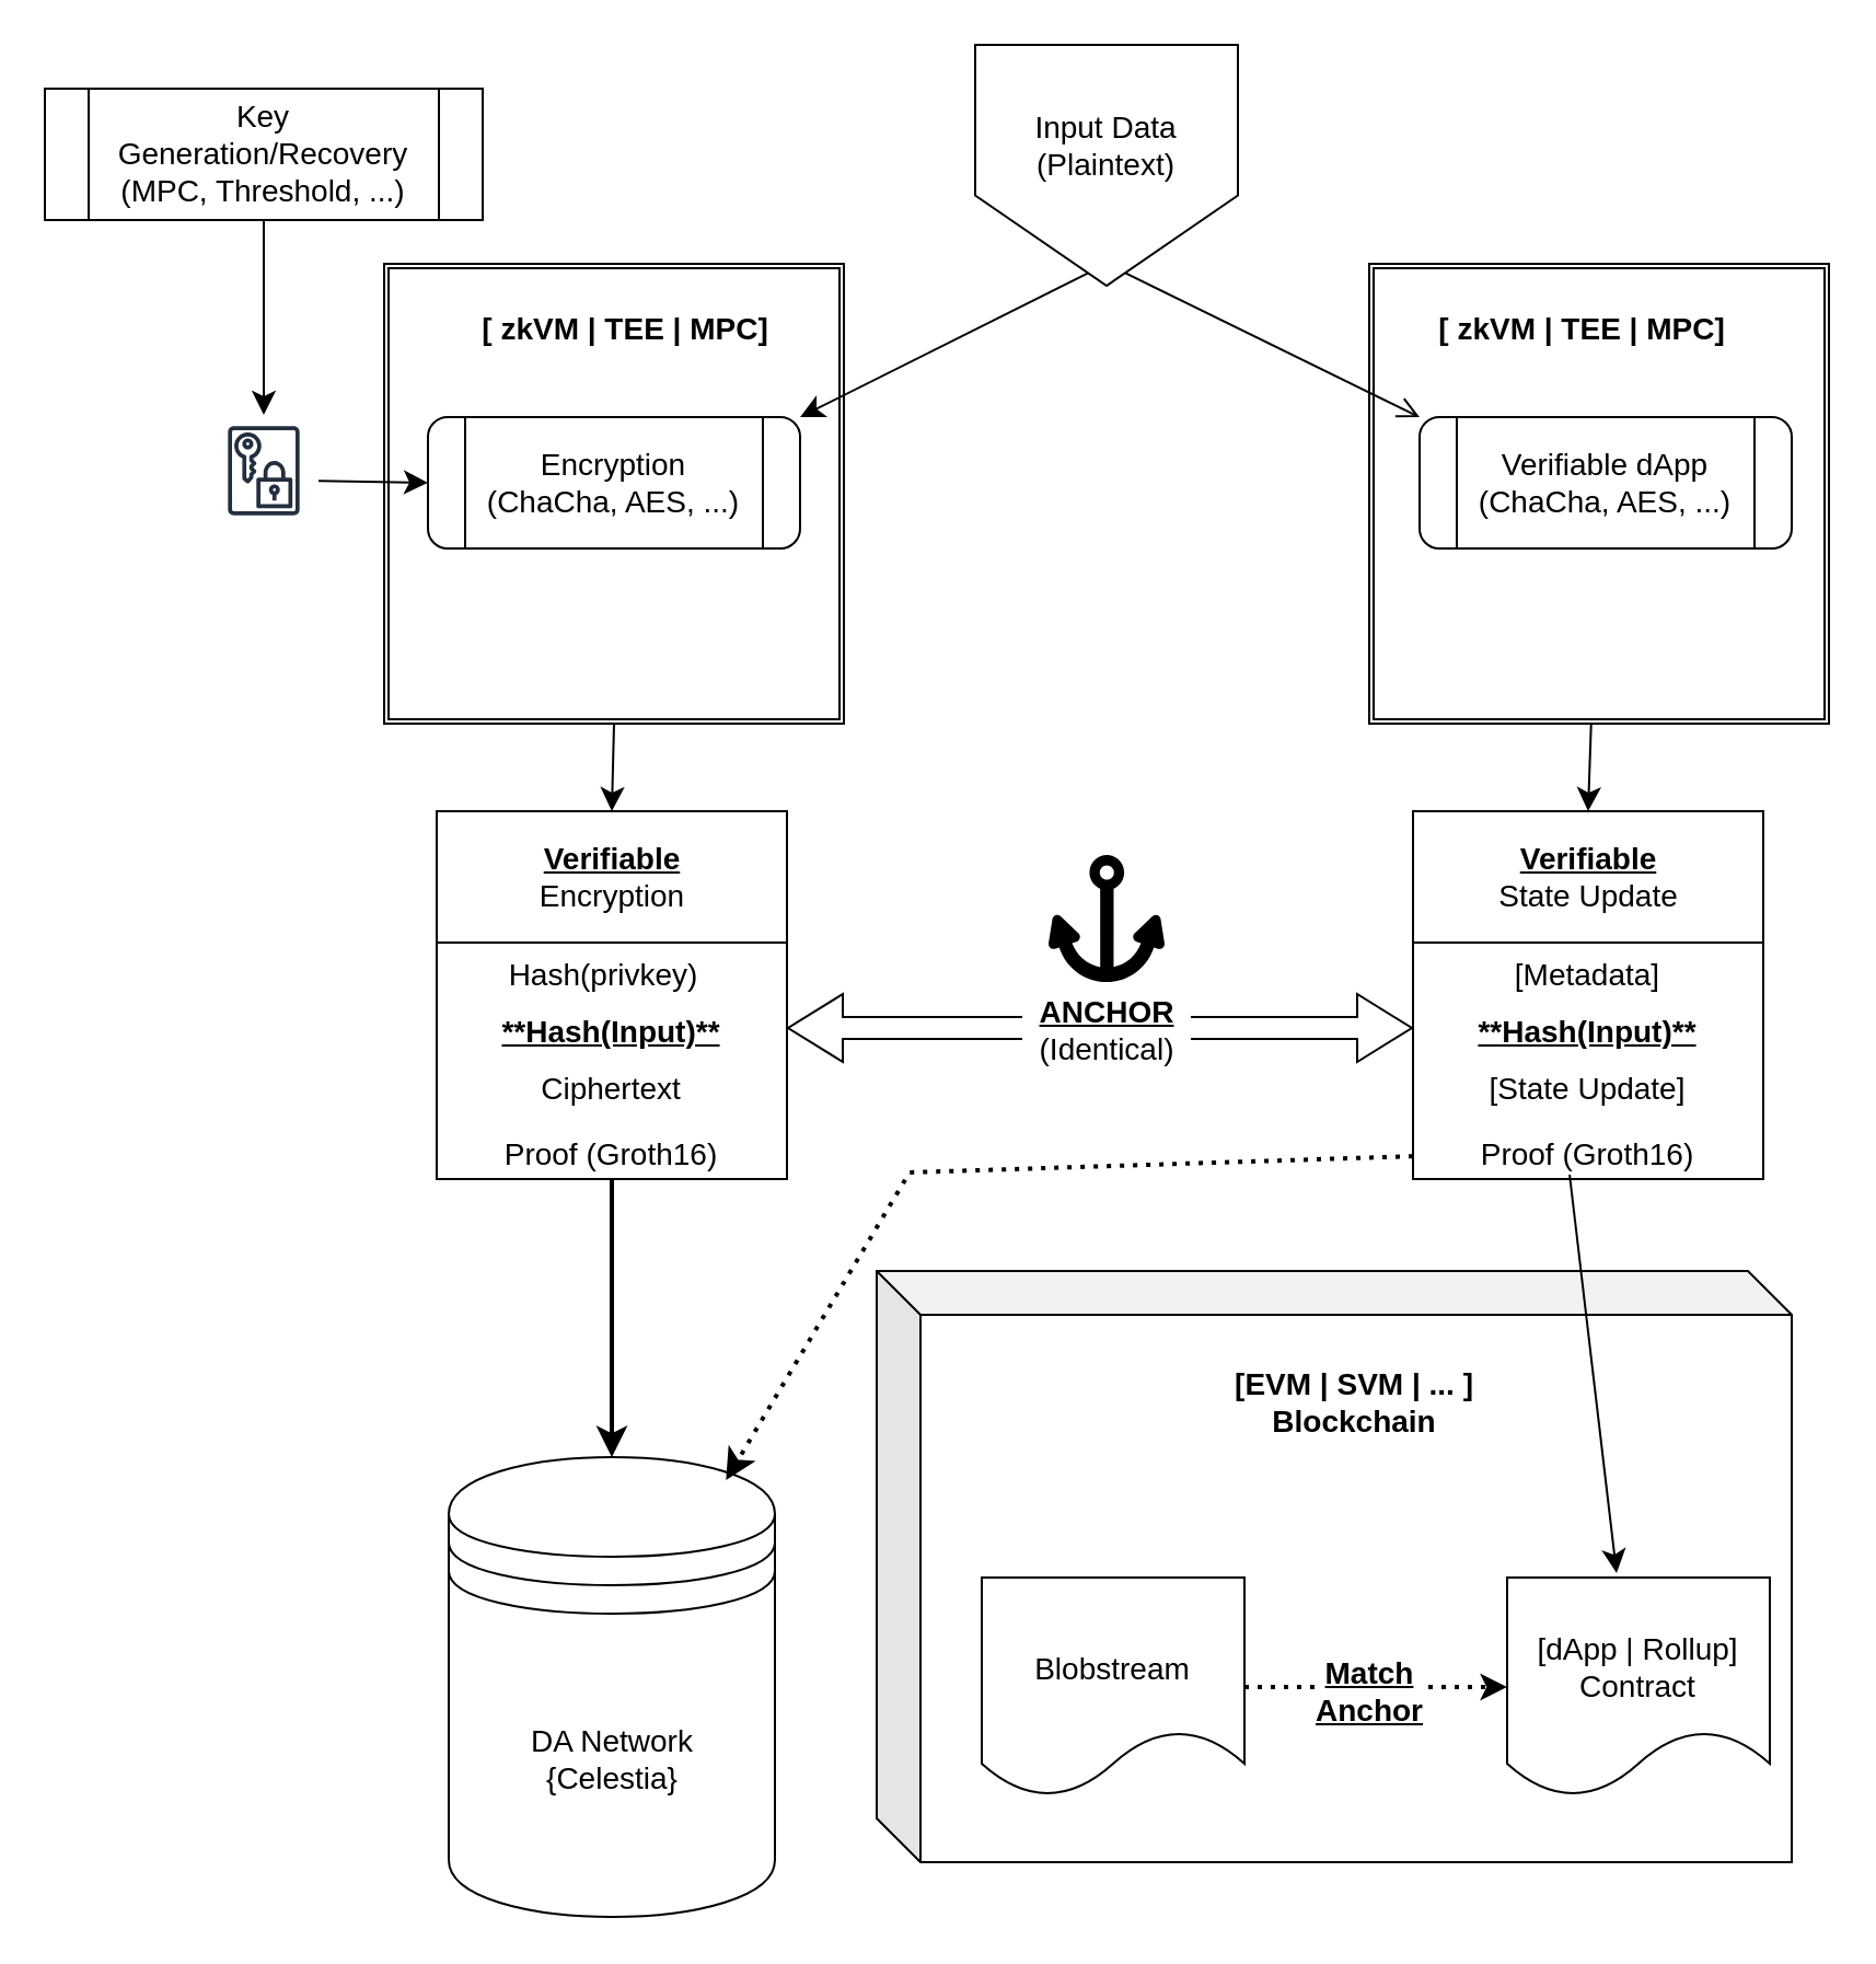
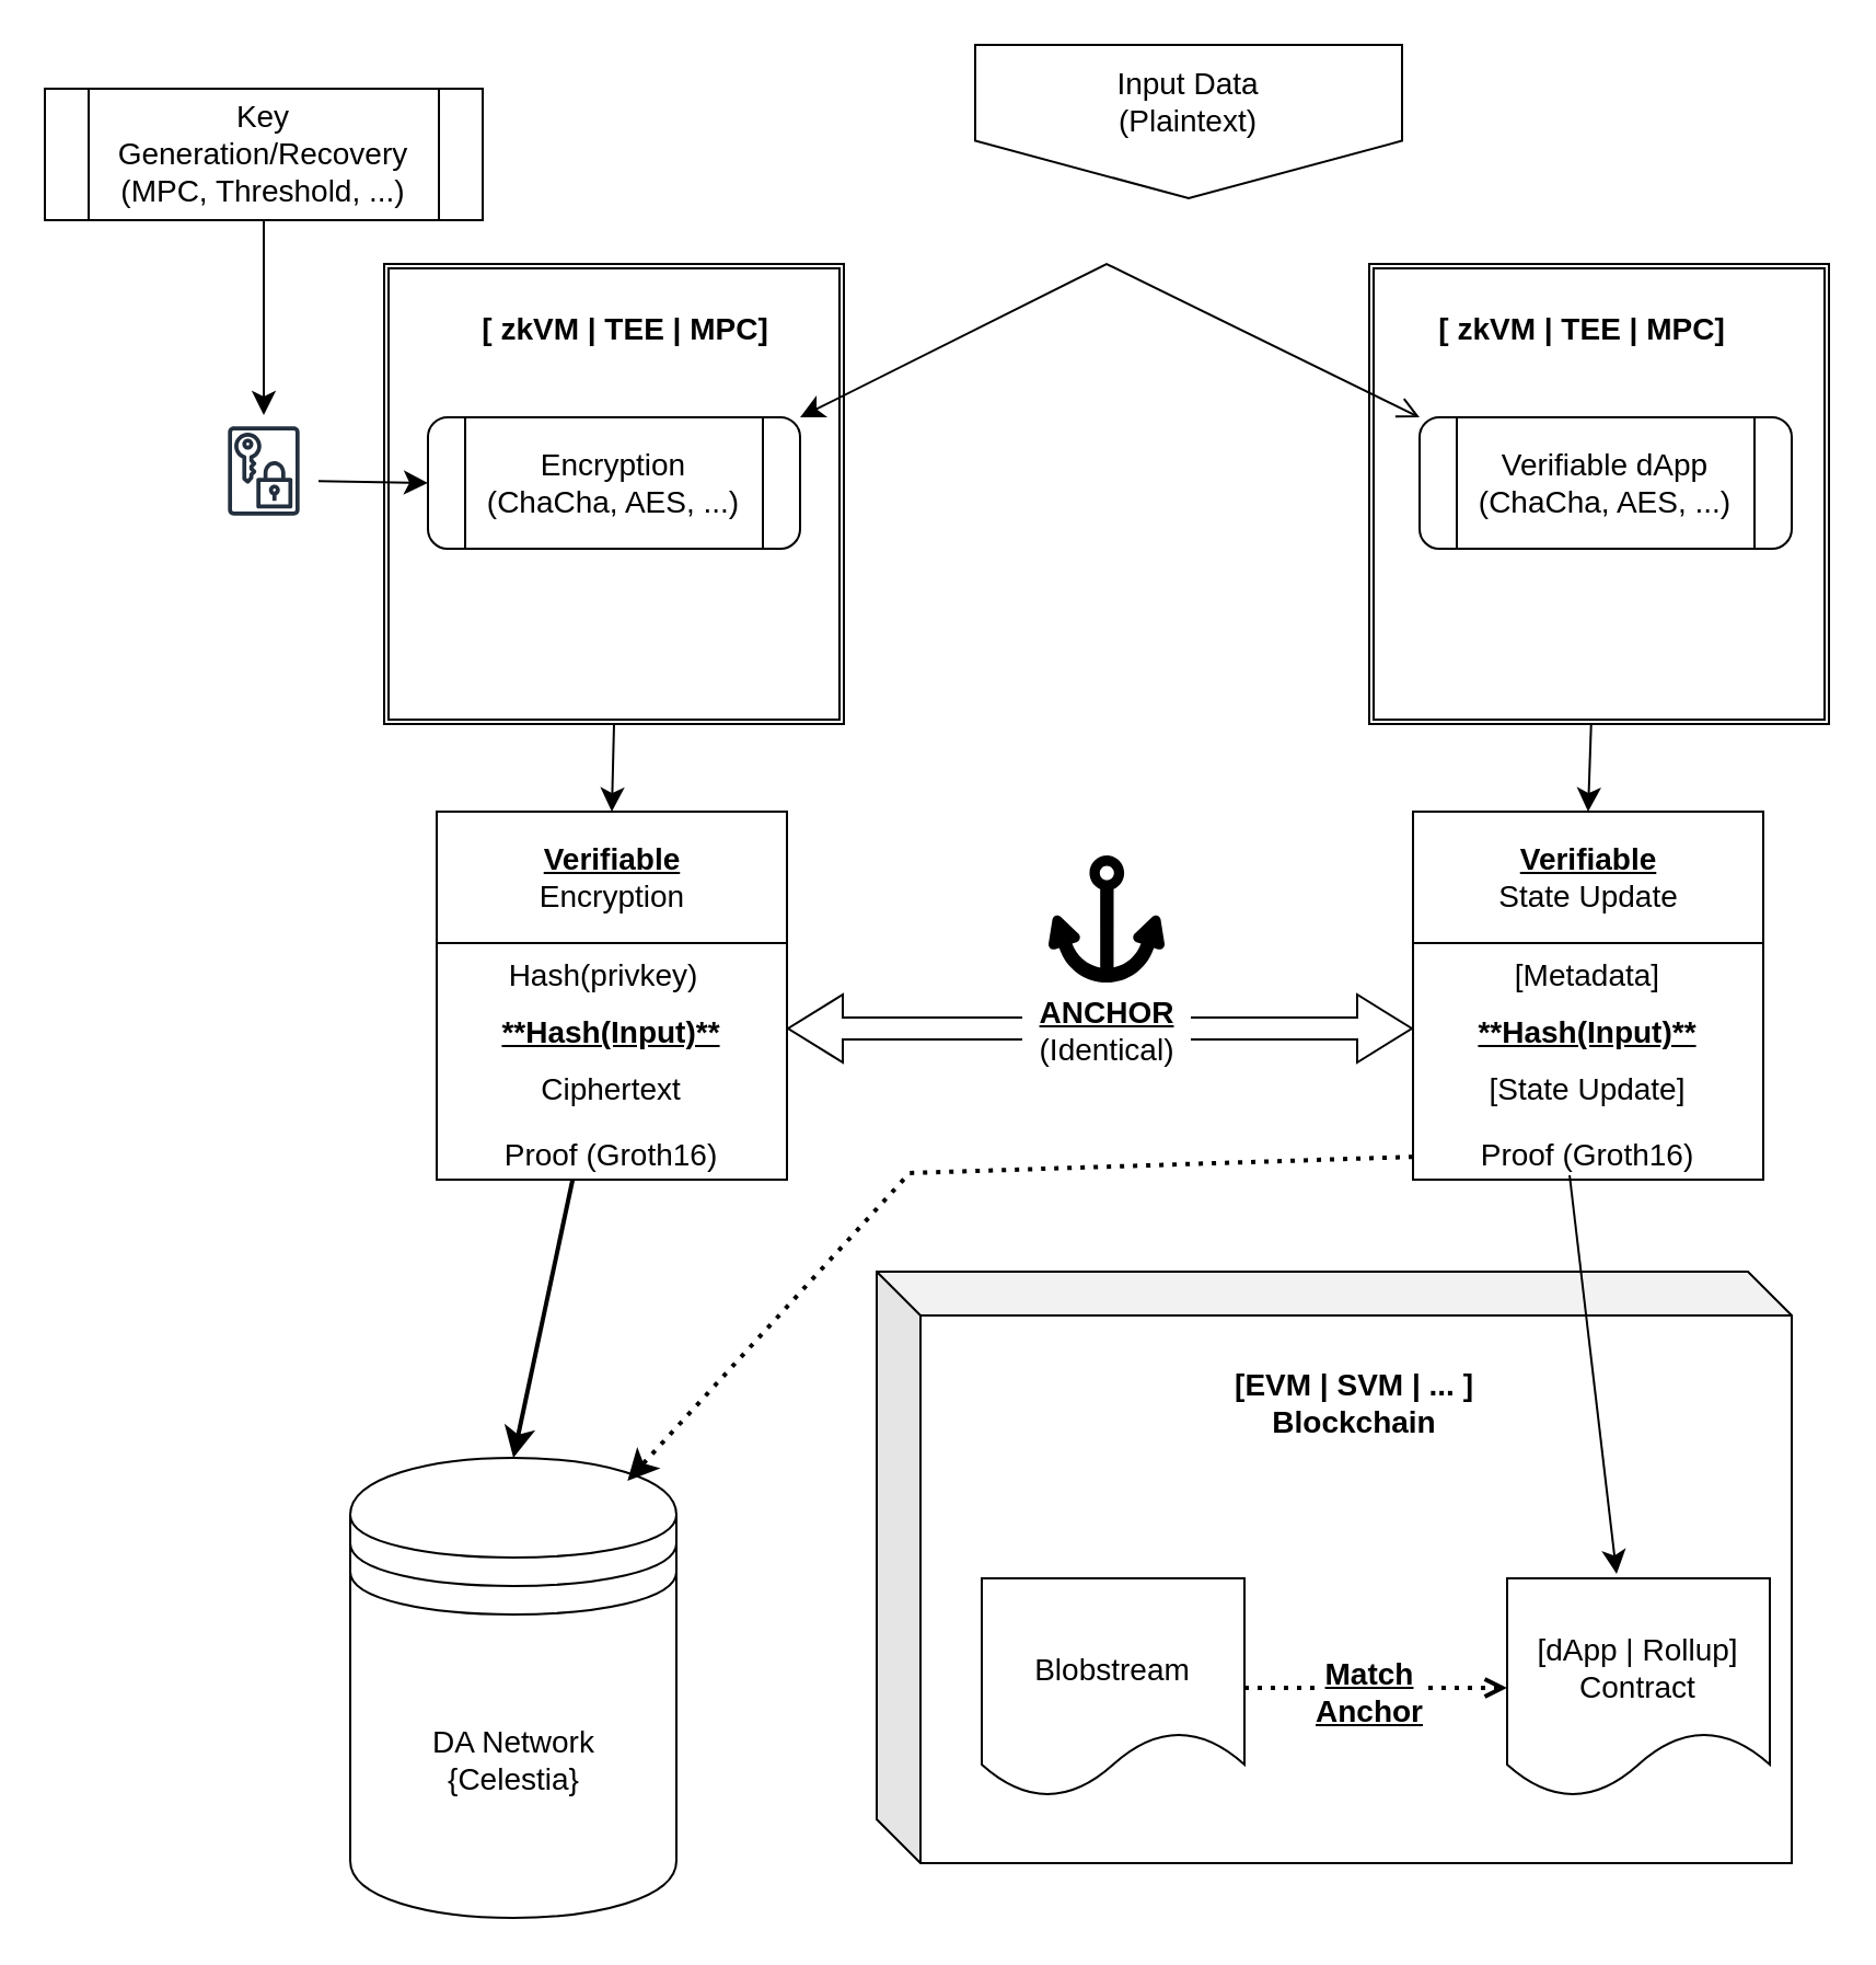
- <mxCell id="34" value="Input Data&lt;br&gt;(Plaintext)&lt;div&gt;&lt;br&gt;&lt;/div&gt;" style="shape=offPageConnector;whiteSpace=wrap;html=1;backgroundOutline=1;darkOpacity=0.05;boundedLbl=1;fontSize=14;align=center;" parent="1" vertex="1"><mxGeometry x="445" y="20" width="120" height="110" as="geometry" /></mxCell>
+ <mxCell id="34" value="Input Data&lt;br&gt;(Plaintext)&lt;div&gt;&lt;br&gt;&lt;/div&gt;" style="shape=offPageConnector;whiteSpace=wrap;html=1;backgroundOutline=1;darkOpacity=0.05;boundedLbl=1;fontSize=14;align=center;" parent="1" vertex="1"><mxGeometry x="445" y="20" width="195" height="70" as="geometry" /></mxCell>
- <mxCell id="8" value="DA Network&#10;{Celestia}" style="shape=datastore;whiteSpace=wrap;html=1;boundedLbl=1;backgroundOutline=1;size=15;fixedSize=1;fontSize=14;align=center;" parent="1" vertex="1"><mxGeometry x="204.5" y="665" width="149" height="210" as="geometry" /></mxCell>
+ <mxCell id="8" value="DA Network&#10;{Celestia}" style="shape=datastore;whiteSpace=wrap;html=1;boundedLbl=1;backgroundOutline=1;size=15;fixedSize=1;fontSize=14;align=center;" parent="1" vertex="1"><mxGeometry x="159.5" y="665" width="149" height="210" as="geometry" /></mxCell>
- <mxCell id="11" style="edgeStyle=orthogonalEdgeStyle;rounded=0;orthogonalLoop=1;jettySize=auto;html=1;fontSize=14;align=center;strokeWidth=2;dashed=1;dashPattern=1 2;" parent="1" source="9" target="10" edge="1"><mxGeometry relative="1" as="geometry" /></mxCell>
+ <mxCell id="11" style="edgeStyle=orthogonalEdgeStyle;rounded=0;orthogonalLoop=1;jettySize=auto;html=1;fontSize=14;align=center;strokeWidth=2;dashed=1;dashPattern=1 2;endArrow=open;" parent="1" source="9" target="10" edge="1"><mxGeometry relative="1" as="geometry" /></mxCell>
